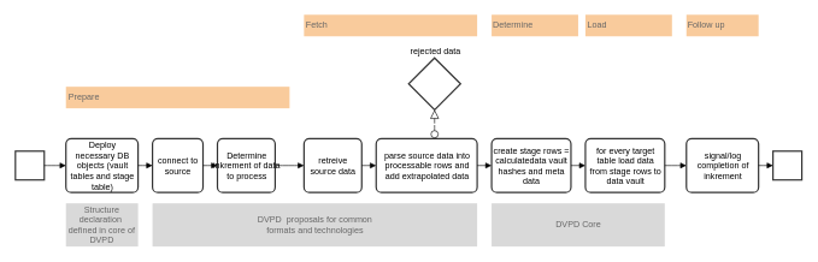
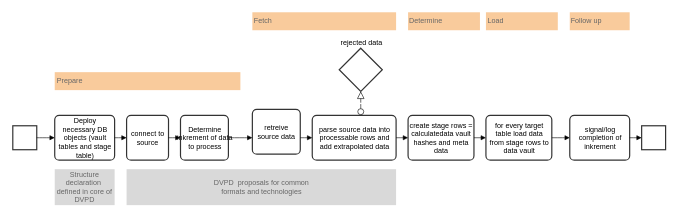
- <mxCell id="7" value="&lt;div style='width: 73.8px;height:auto;word-break: break-word;'&gt;&lt;div align=&quot;center&quot;&gt;&lt;span style=&quot;font-family: Arial; font-size: 12px; text-decoration: none; line-height: 0;&quot;&gt;&lt;span style=&quot;text-decoration: none; line-height: 14px;&quot;&gt;retreive source data&lt;/span&gt;&lt;/span&gt;&lt;/div&gt;&lt;/div&gt;" style="shape=rect;rounded=1;arcSize=15;absoluteArcSize=1;shadow=0;strokeWidth=2;fillColor=#FFFFFF;strokeColor=#333333;opacity=100.0;html=1;nl2Br=0;verticalAlign=middle;align=center;spacingLeft=1.6;spacingRight=0;whiteSpace=wrap;gliffyId=14;" parent="1" vertex="1"><mxGeometry x="420" y="192" width="80" height="75" as="geometry" /></mxCell>
+ <mxCell id="7" value="&lt;div style='width: 73.8px;height:auto;word-break: break-word;'&gt;&lt;div align=&quot;center&quot;&gt;&lt;span style=&quot;font-family: Arial; font-size: 12px; text-decoration: none; line-height: 0;&quot;&gt;&lt;span style=&quot;text-decoration: none; line-height: 14px;&quot;&gt;retreive source data&lt;/span&gt;&lt;/span&gt;&lt;/div&gt;&lt;/div&gt;" style="shape=rect;rounded=1;arcSize=15;absoluteArcSize=1;shadow=0;strokeWidth=2;fillColor=#FFFFFF;strokeColor=#333333;opacity=100.0;html=1;nl2Br=0;verticalAlign=middle;align=center;spacingLeft=1.6;spacingRight=0;whiteSpace=wrap;gliffyId=14;" parent="1" vertex="1"><mxGeometry x="420" y="182" width="80" height="75" as="geometry" /></mxCell>
- <mxCell id="13" value="&lt;div style='width: 233.8px;height:auto;word-break: break-word;'&gt;&lt;div align=&quot;center&quot;&gt;&lt;span style=&quot;font-family: Arial; font-size: 12px; text-decoration: none; color: #666666; line-height: 0;&quot;&gt;&lt;span style=&quot;text-decoration: none; line-height: 14px;&quot;&gt;DVPD Core&lt;/span&gt;&lt;/span&gt;&lt;/div&gt;&lt;/div&gt;" style="shape=rect;shadow=0;strokeWidth=0;strokeColor=none;fillColor=#d9d9d9;opacity=100.0;html=1;nl2Br=0;verticalAlign=middle;align=center;spacingLeft=1.6;spacingRight=0;whiteSpace=wrap;gliffyId=36;" parent="1" vertex="1"><mxGeometry x="680" y="282" width="240" height="60" as="geometry" /></mxCell>
